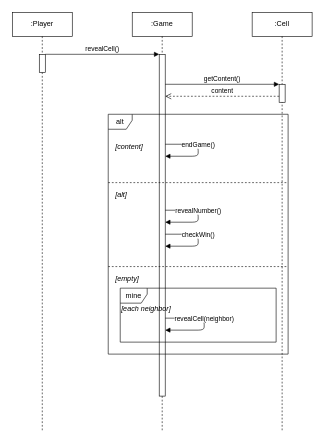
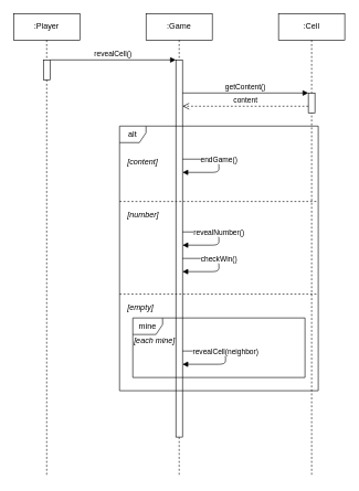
- <mxCell id="15" value="[alt]" style="text;html=1;align=left;verticalAlign=top;fontStyle=2;" parent="1" vertex="1"><mxGeometry x="190" y="310" width="80" height="20" as="geometry" /></mxCell>
+ <mxCell id="15" value="[number]" style="text;html=1;align=left;verticalAlign=top;fontStyle=2;" parent="1" vertex="1"><mxGeometry x="190" y="310" width="80" height="20" as="geometry" /></mxCell>
- <mxCell id="21" value="[each neighbor]" style="text;html=1;align=left;verticalAlign=top;fontStyle=2;" parent="1" vertex="1"><mxGeometry x="200" y="500" width="120" height="20" as="geometry" /></mxCell>
+ <mxCell id="21" value="[each mine]" style="text;html=1;align=left;verticalAlign=top;fontStyle=2;" parent="1" vertex="1"><mxGeometry x="200" y="500" width="120" height="20" as="geometry" /></mxCell>
